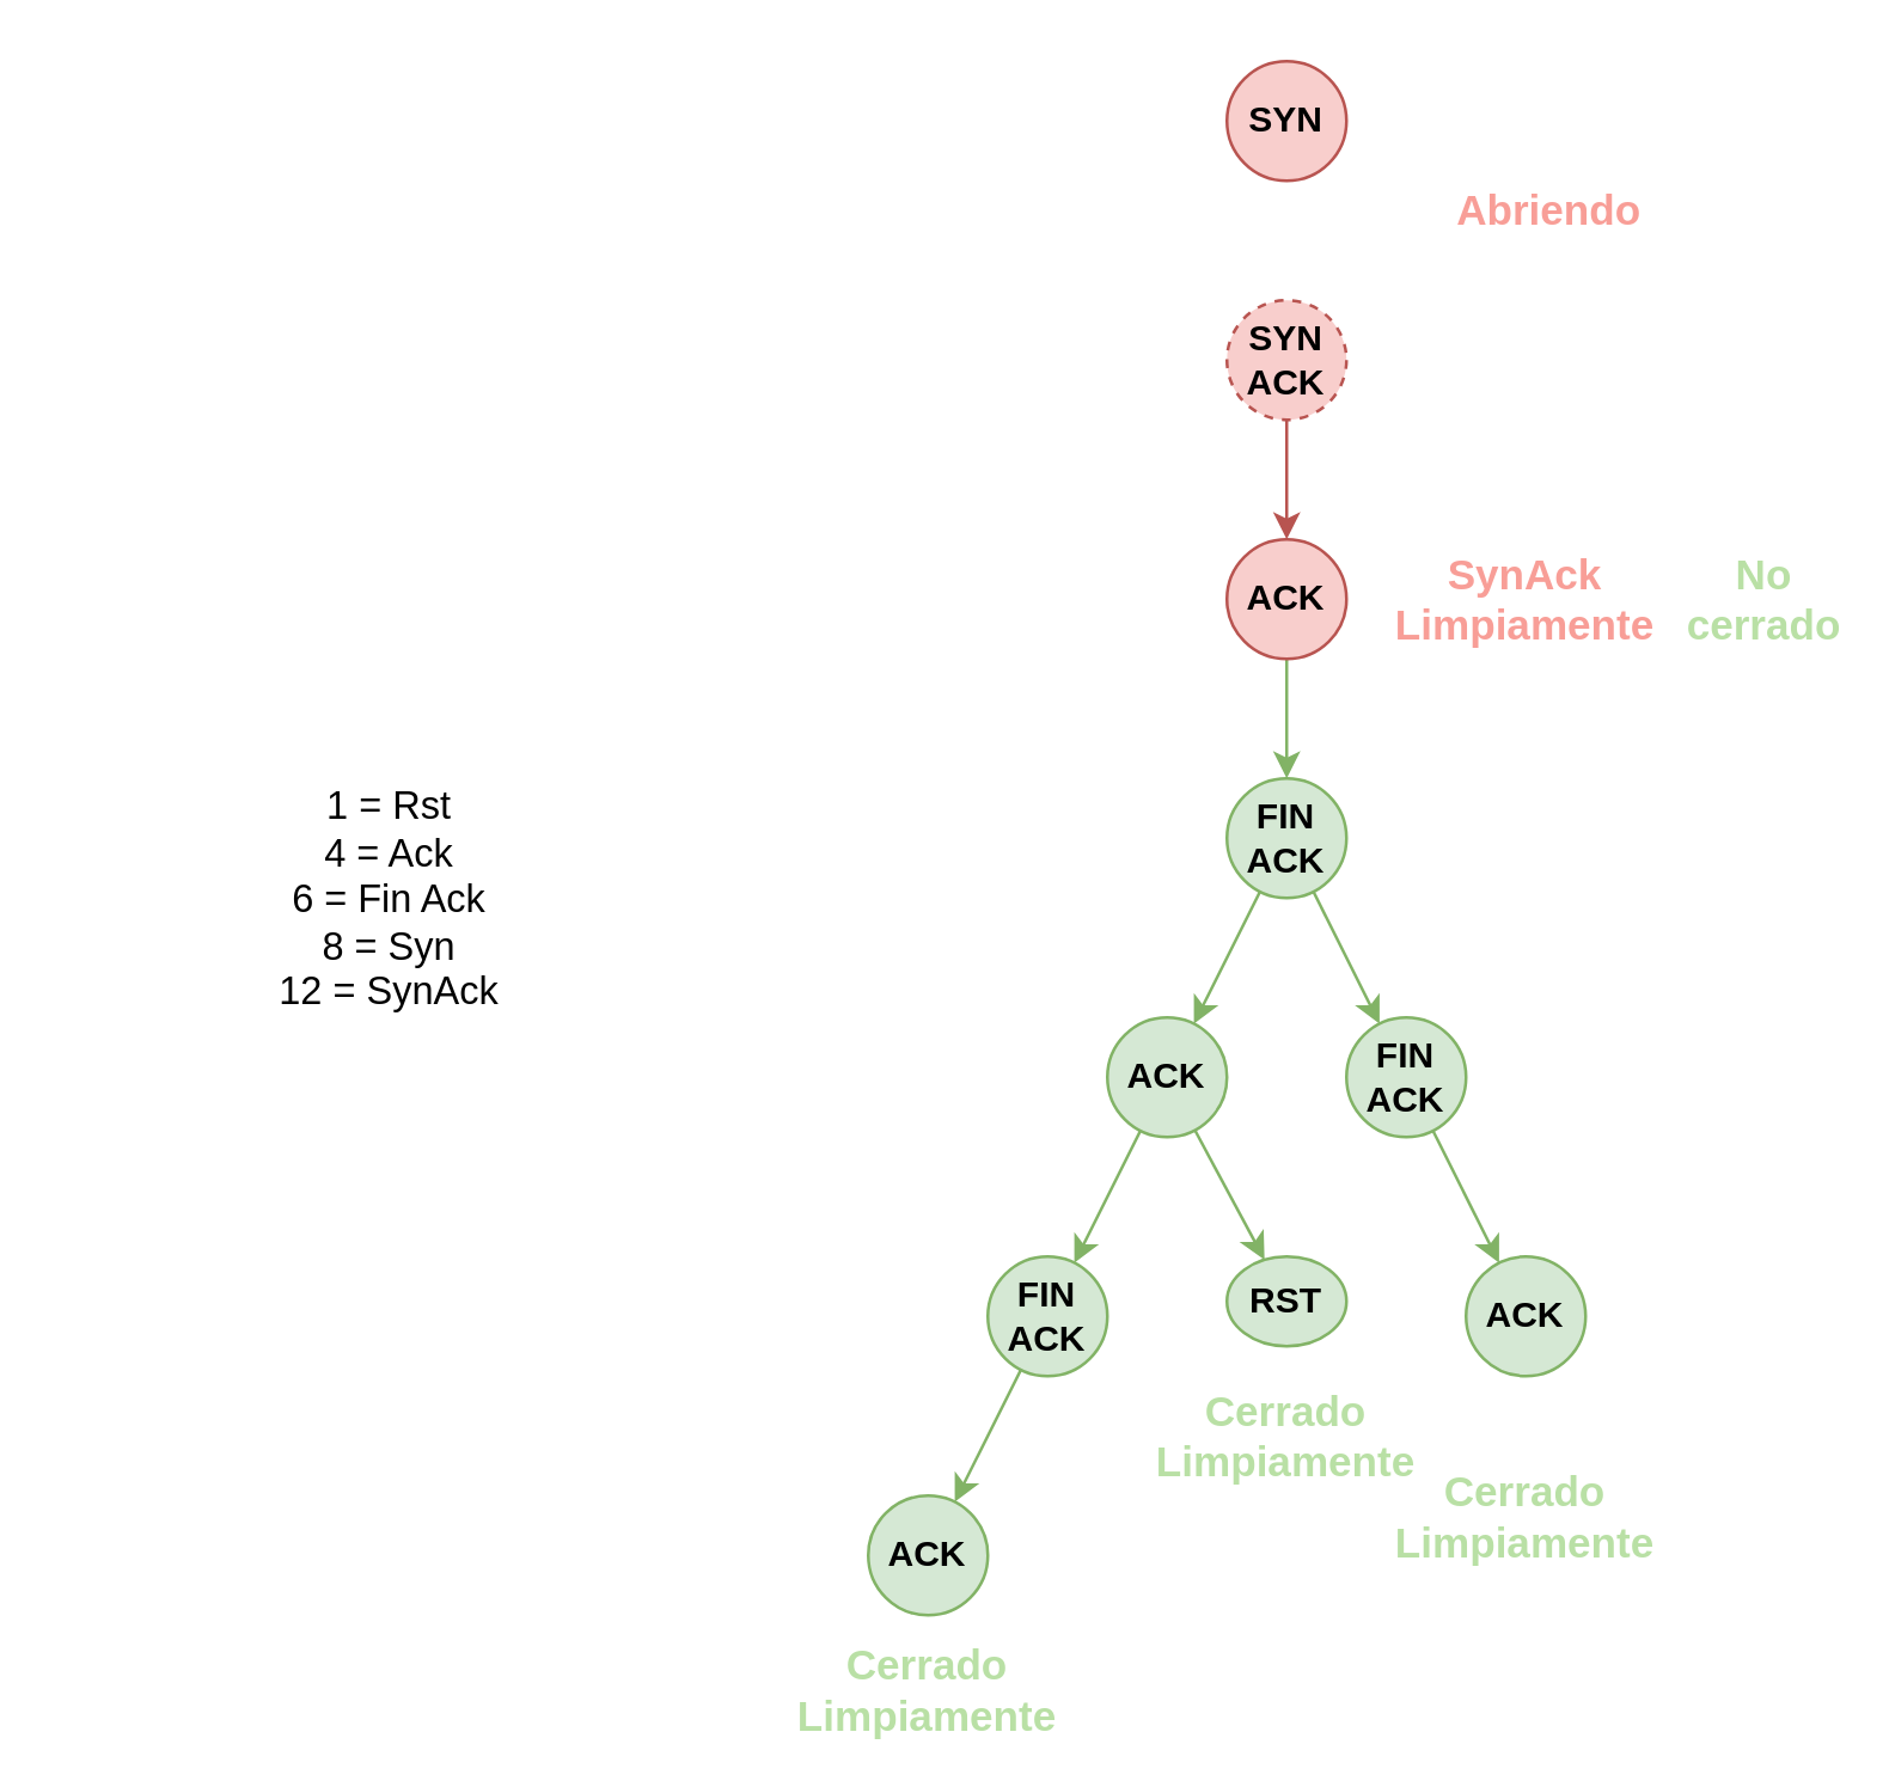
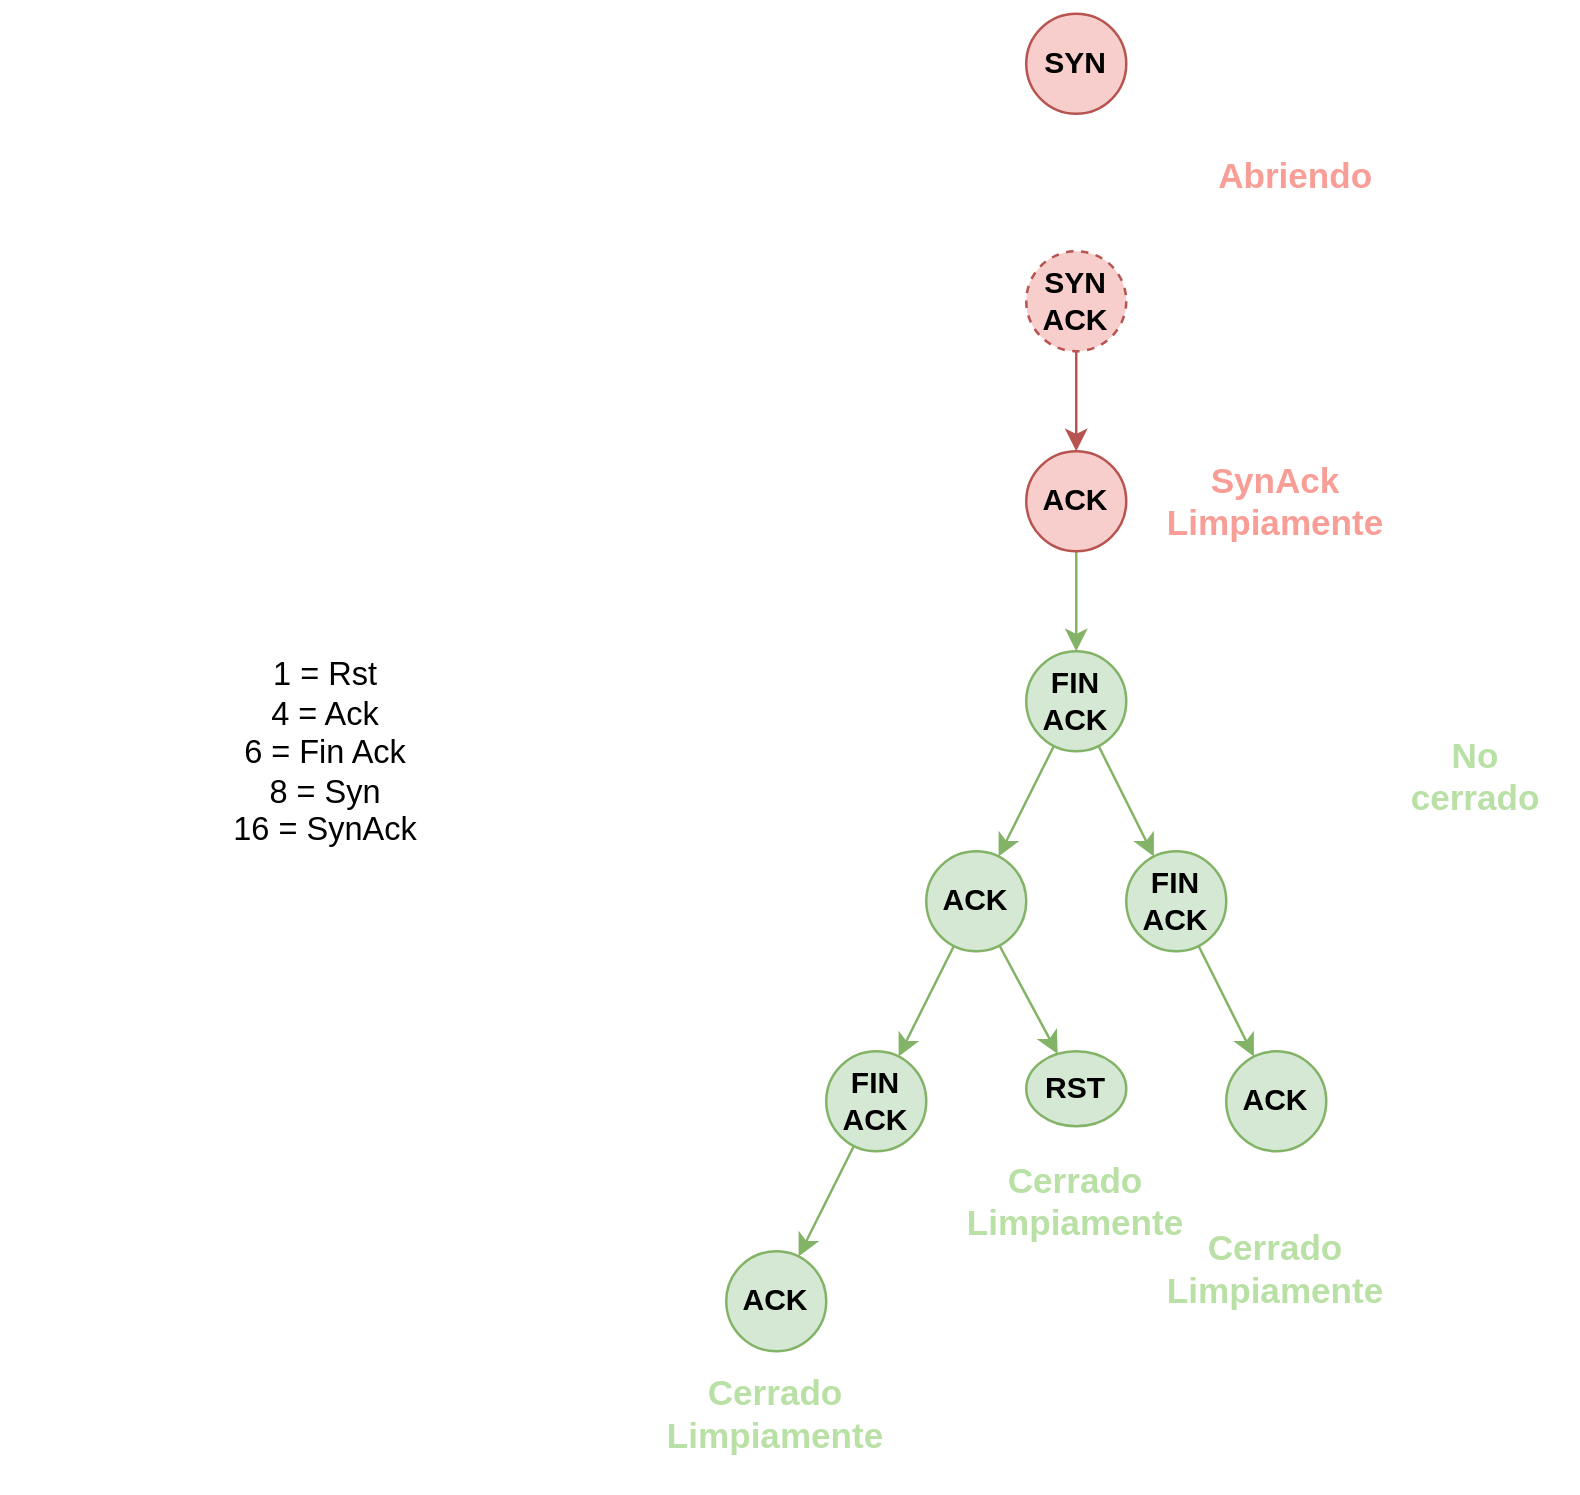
- <mxCell id="2" value="&lt;span style=&quot;font-size: 12px;&quot;&gt;&lt;font style=&quot;font-size: 12px;&quot;&gt;SYN&lt;/font&gt;&lt;/span&gt;" style="ellipse;whiteSpace=wrap;html=1;aspect=fixed;fontStyle=1;fontSize=12;fillColor=#f8cecc;strokeColor=#b85450;" parent="1" vertex="1"><mxGeometry x="410" y="20" width="40" height="40" as="geometry" /></mxCell>
+ <mxCell id="2" value="&lt;span style=&quot;font-size: 12px;&quot;&gt;&lt;font style=&quot;font-size: 12px;&quot;&gt;SYN&lt;/font&gt;&lt;/span&gt;" style="ellipse;whiteSpace=wrap;html=1;aspect=fixed;fontStyle=1;fontSize=12;fillColor=#f8cecc;strokeColor=#b85450;" parent="1" vertex="1"><mxGeometry x="410" y="5" width="40" height="40" as="geometry" /></mxCell>
- <mxCell id="23" value="&lt;h3&gt;&lt;span&gt;&lt;font color=&quot;#b9e0a5&quot;&gt;No cerrado&lt;/font&gt;&lt;/span&gt;&lt;/h3&gt;" style="text;html=1;strokeColor=none;fillColor=none;align=center;verticalAlign=middle;whiteSpace=wrap;rounded=0;fontStyle=0" parent="1" vertex="1"><mxGeometry x="570" y="190" width="40" height="20" as="geometry" /></mxCell>
+ <mxCell id="23" value="&lt;h3&gt;&lt;span&gt;&lt;font color=&quot;#b9e0a5&quot;&gt;No cerrado&lt;/font&gt;&lt;/span&gt;&lt;/h3&gt;" style="text;html=1;strokeColor=none;fillColor=none;align=center;verticalAlign=middle;whiteSpace=wrap;rounded=0;fontStyle=0" parent="1" vertex="1"><mxGeometry x="570" y="300" width="40" height="20" as="geometry" /></mxCell>
- <mxCell id="20" value="&lt;br&gt;&lt;font style=&quot;font-size: 13px&quot;&gt;1 = Rst&lt;br&gt;4 = Ack&lt;br&gt;6 = Fin Ack&lt;br&gt;8 = Syn&lt;br&gt;12 = SynAck&lt;/font&gt;&lt;br&gt;" style="text;html=1;strokeColor=none;fillColor=none;align=center;verticalAlign=middle;whiteSpace=wrap;rounded=0;fontSize=9;" parent="1" vertex="1"><mxGeometry x="20" y="110" width="220" height="370" as="geometry" /></mxCell>
+ <mxCell id="20" value="&lt;br&gt;&lt;font style=&quot;font-size: 13px&quot;&gt;1 = Rst&lt;br&gt;4 = Ack&lt;br&gt;6 = Fin Ack&lt;br&gt;8 = Syn&lt;br&gt;16 = SynAck&lt;/font&gt;&lt;br&gt;" style="text;html=1;strokeColor=none;fillColor=none;align=center;verticalAlign=middle;whiteSpace=wrap;rounded=0;fontSize=9;" parent="1" vertex="1"><mxGeometry x="20" y="110" width="220" height="370" as="geometry" /></mxCell>
